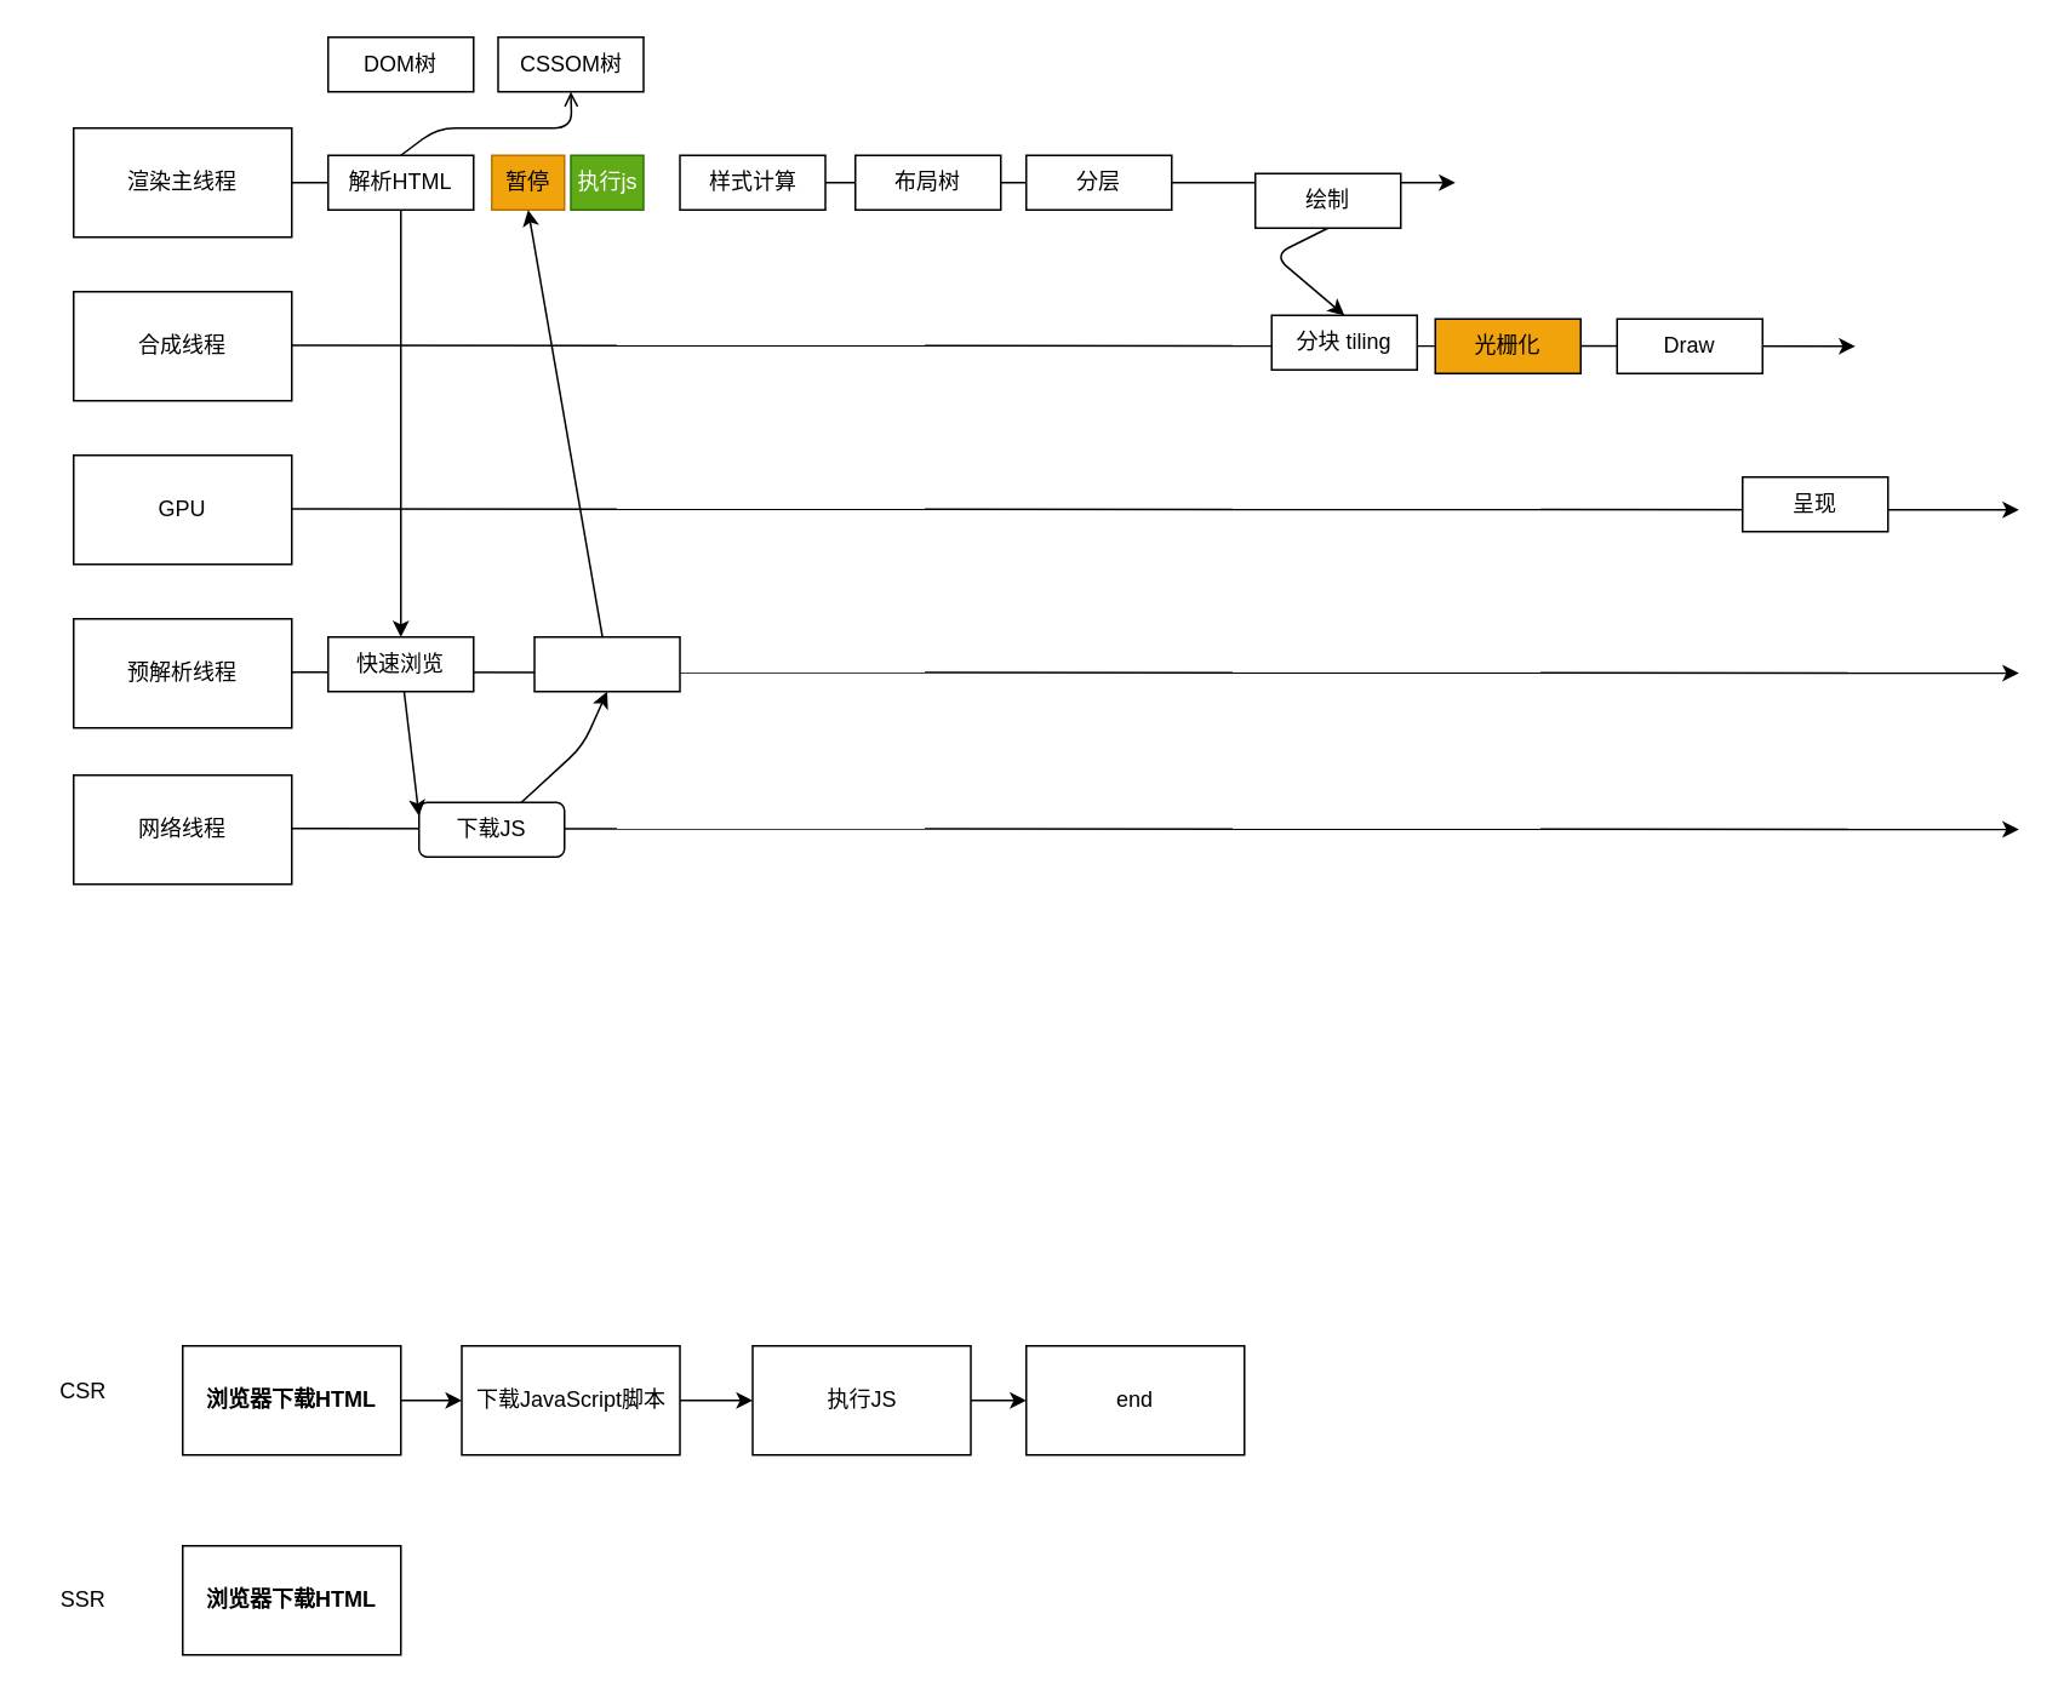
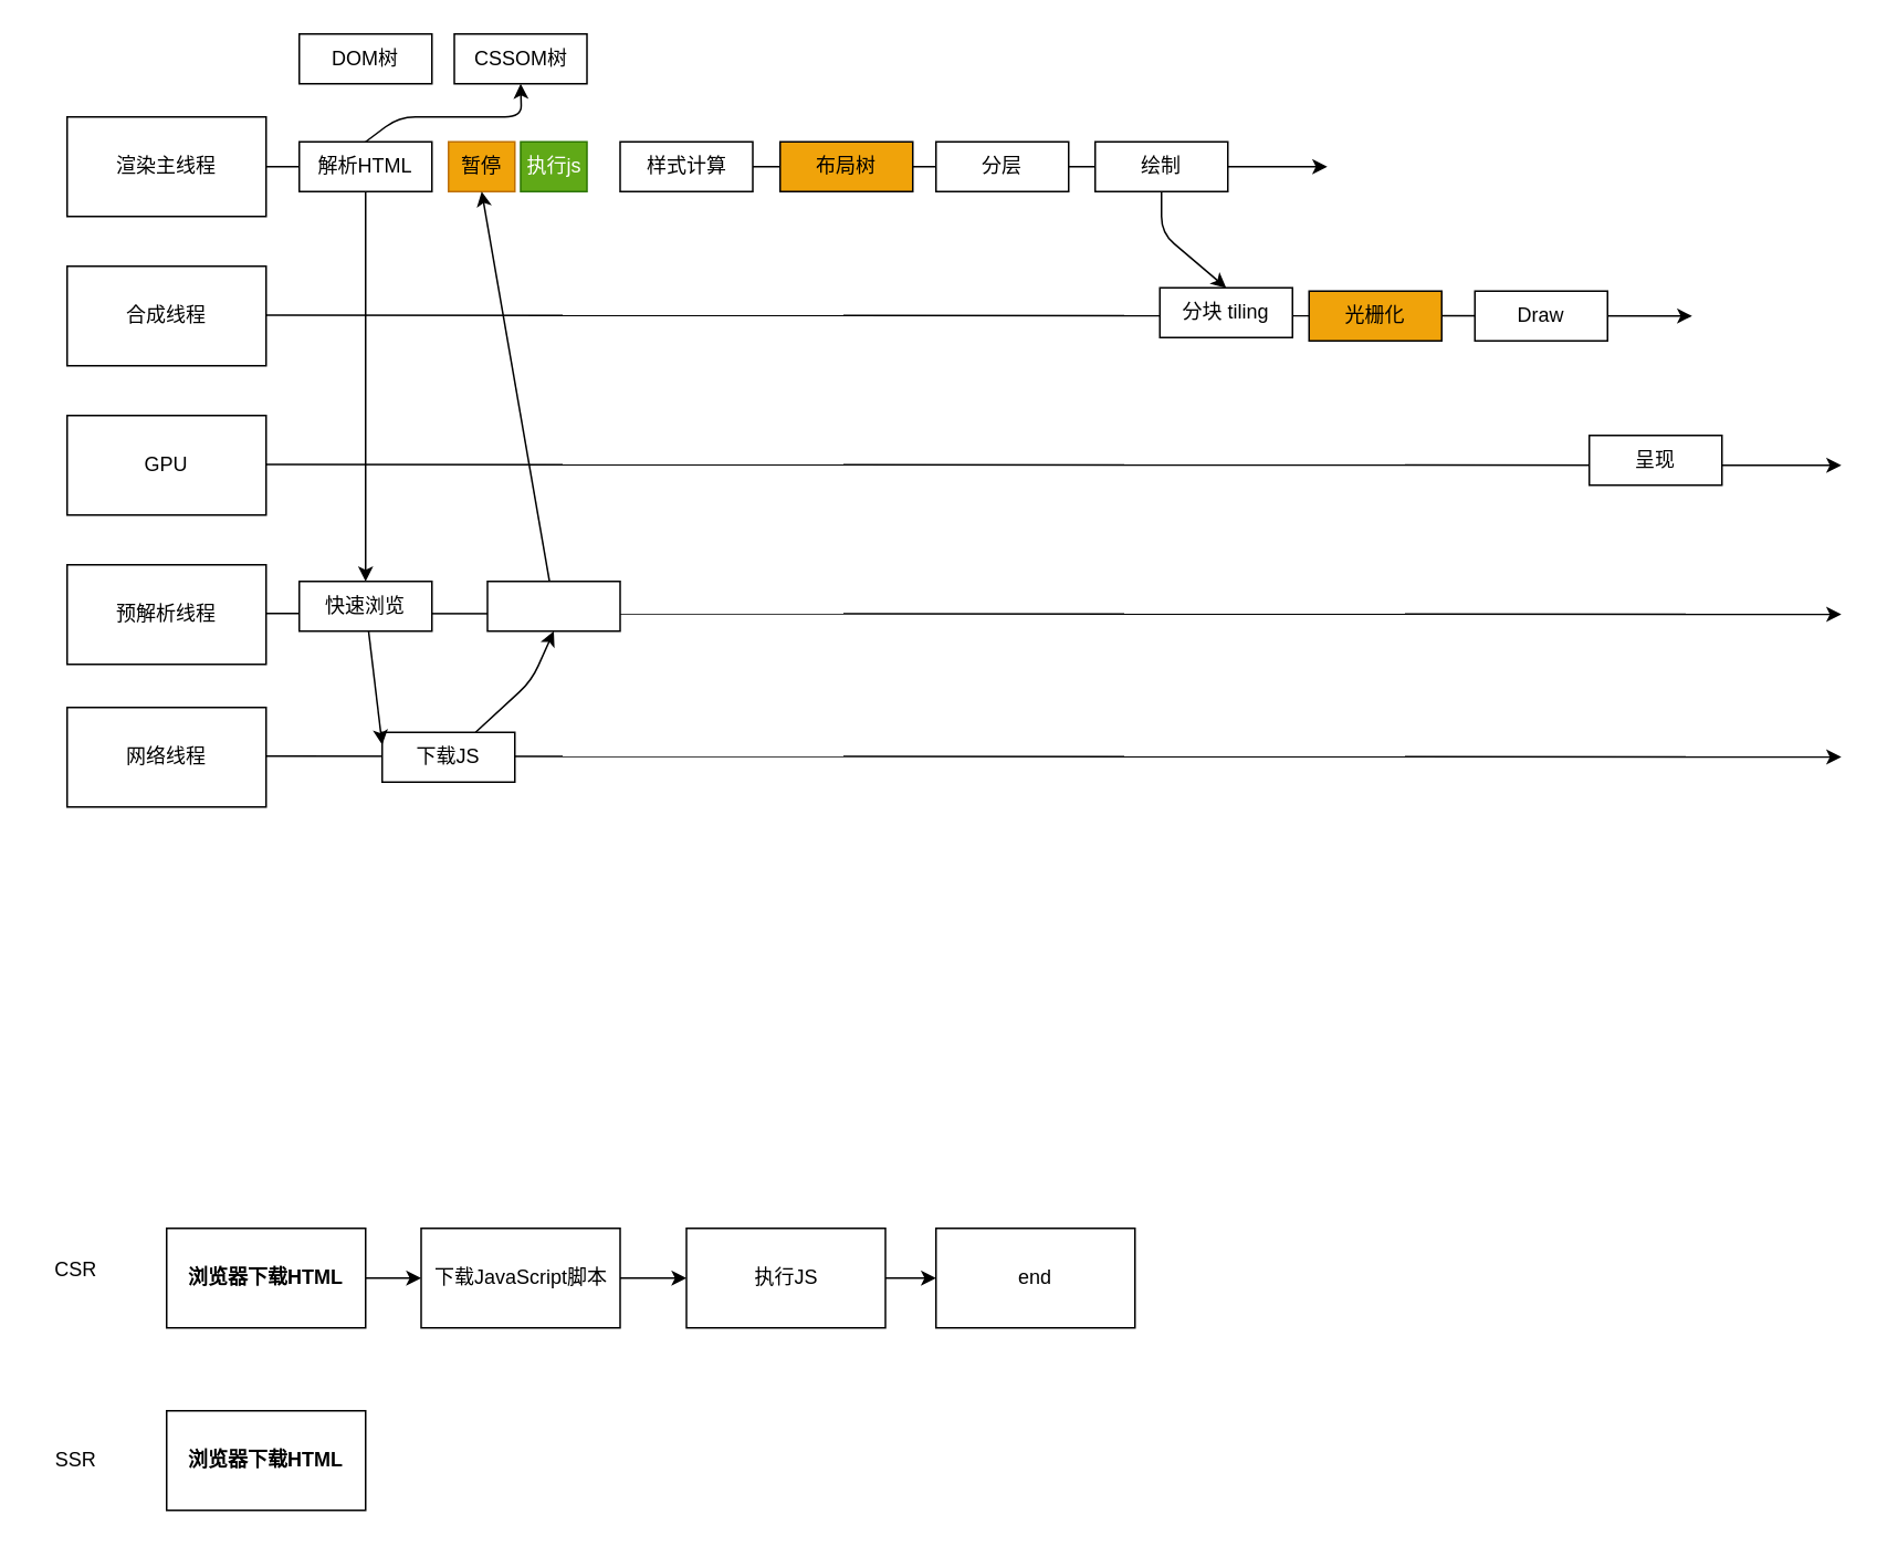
- <mxCell id="10" style="edgeStyle=none;html=1;exitX=0.5;exitY=0;exitDx=0;exitDy=0;entryX=0.5;entryY=1;entryDx=0;entryDy=0;endArrow=open;" edge="1" parent="1" source="11" target="16"><mxGeometry relative="1" as="geometry"><Array as="points"><mxPoint x="240" y="70" /><mxPoint x="314" y="70" /></Array></mxGeometry></mxCell>
+ <mxCell id="10" style="edgeStyle=none;html=1;exitX=0.5;exitY=0;exitDx=0;exitDy=0;entryX=0.5;entryY=1;entryDx=0;entryDy=0;" edge="1" parent="1" source="11" target="16"><mxGeometry relative="1" as="geometry"><Array as="points"><mxPoint x="240" y="70" /><mxPoint x="314" y="70" /></Array></mxGeometry></mxCell>
- <mxCell id="17" value="布局树" style="whiteSpace=wrap;html=1;" vertex="1" parent="1"><mxGeometry x="470" y="85" width="80" height="30" as="geometry" /></mxCell>
+ <mxCell id="17" value="布局树" style="whiteSpace=wrap;html=1;fillColor=#f0a30a;" vertex="1" parent="1"><mxGeometry x="470" y="85" width="80" height="30" as="geometry" /></mxCell>
- <mxCell id="19" value="绘制" style="whiteSpace=wrap;html=1;" vertex="1" parent="1"><mxGeometry x="690" y="95" width="80" height="30" as="geometry" /></mxCell>
+ <mxCell id="19" value="绘制" style="whiteSpace=wrap;html=1;" vertex="1" parent="1"><mxGeometry x="660" y="85" width="80" height="30" as="geometry" /></mxCell>
- <mxCell id="27" value="下载JS" style="whiteSpace=wrap;html=1;rounded=1;" vertex="1" parent="1"><mxGeometry x="230" y="441" width="80" height="30" as="geometry" /></mxCell>
+ <mxCell id="27" value="下载JS" style="whiteSpace=wrap;html=1;" vertex="1" parent="1"><mxGeometry x="230" y="441" width="80" height="30" as="geometry" /></mxCell>
